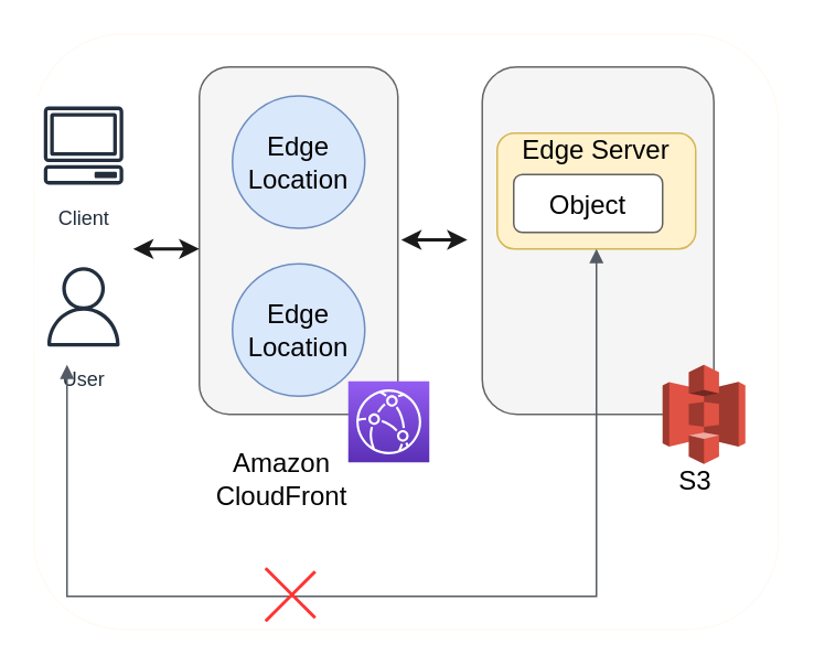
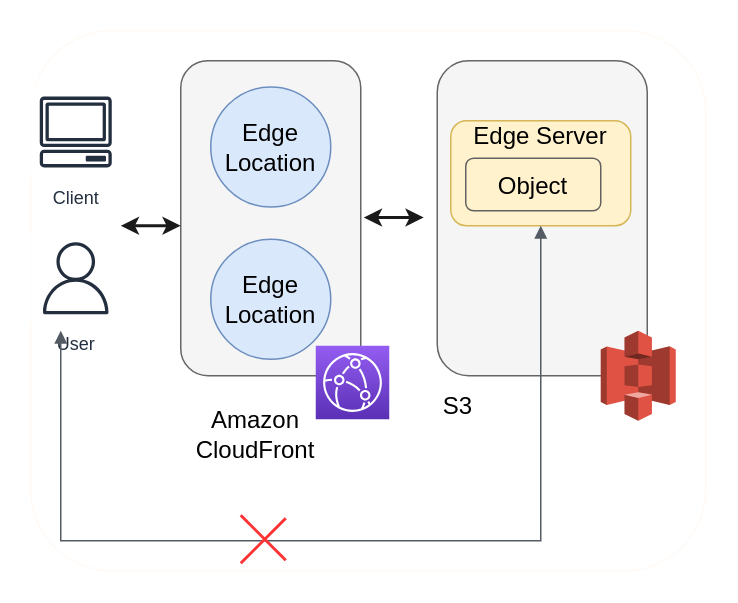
- <mxCell id="14" value="Object" style="rounded=1;whiteSpace=wrap;html=1;strokeColor=#636260;fontSize=16;" vertex="1" parent="1"><mxGeometry x="310" y="105" width="90" height="35" as="geometry" /></mxCell>
+ <mxCell id="14" value="Object" style="rounded=1;whiteSpace=wrap;html=1;strokeColor=#636260;fontSize=16;fillColor=#fff2cc;" vertex="1" parent="1"><mxGeometry x="310" y="105" width="90" height="35" as="geometry" /></mxCell>
- <mxCell id="13" value="S3" style="text;html=1;strokeColor=none;fillColor=none;align=center;verticalAlign=middle;whiteSpace=wrap;rounded=0;fontSize=16;" vertex="1" parent="1"><mxGeometry x="400" y="280" width="40" height="20" as="geometry" /></mxCell>
+ <mxCell id="13" value="S3" style="text;html=1;strokeColor=none;fillColor=none;align=center;verticalAlign=middle;whiteSpace=wrap;rounded=0;fontSize=16;" vertex="1" parent="1"><mxGeometry x="285" y="260" width="40" height="20" as="geometry" /></mxCell>
